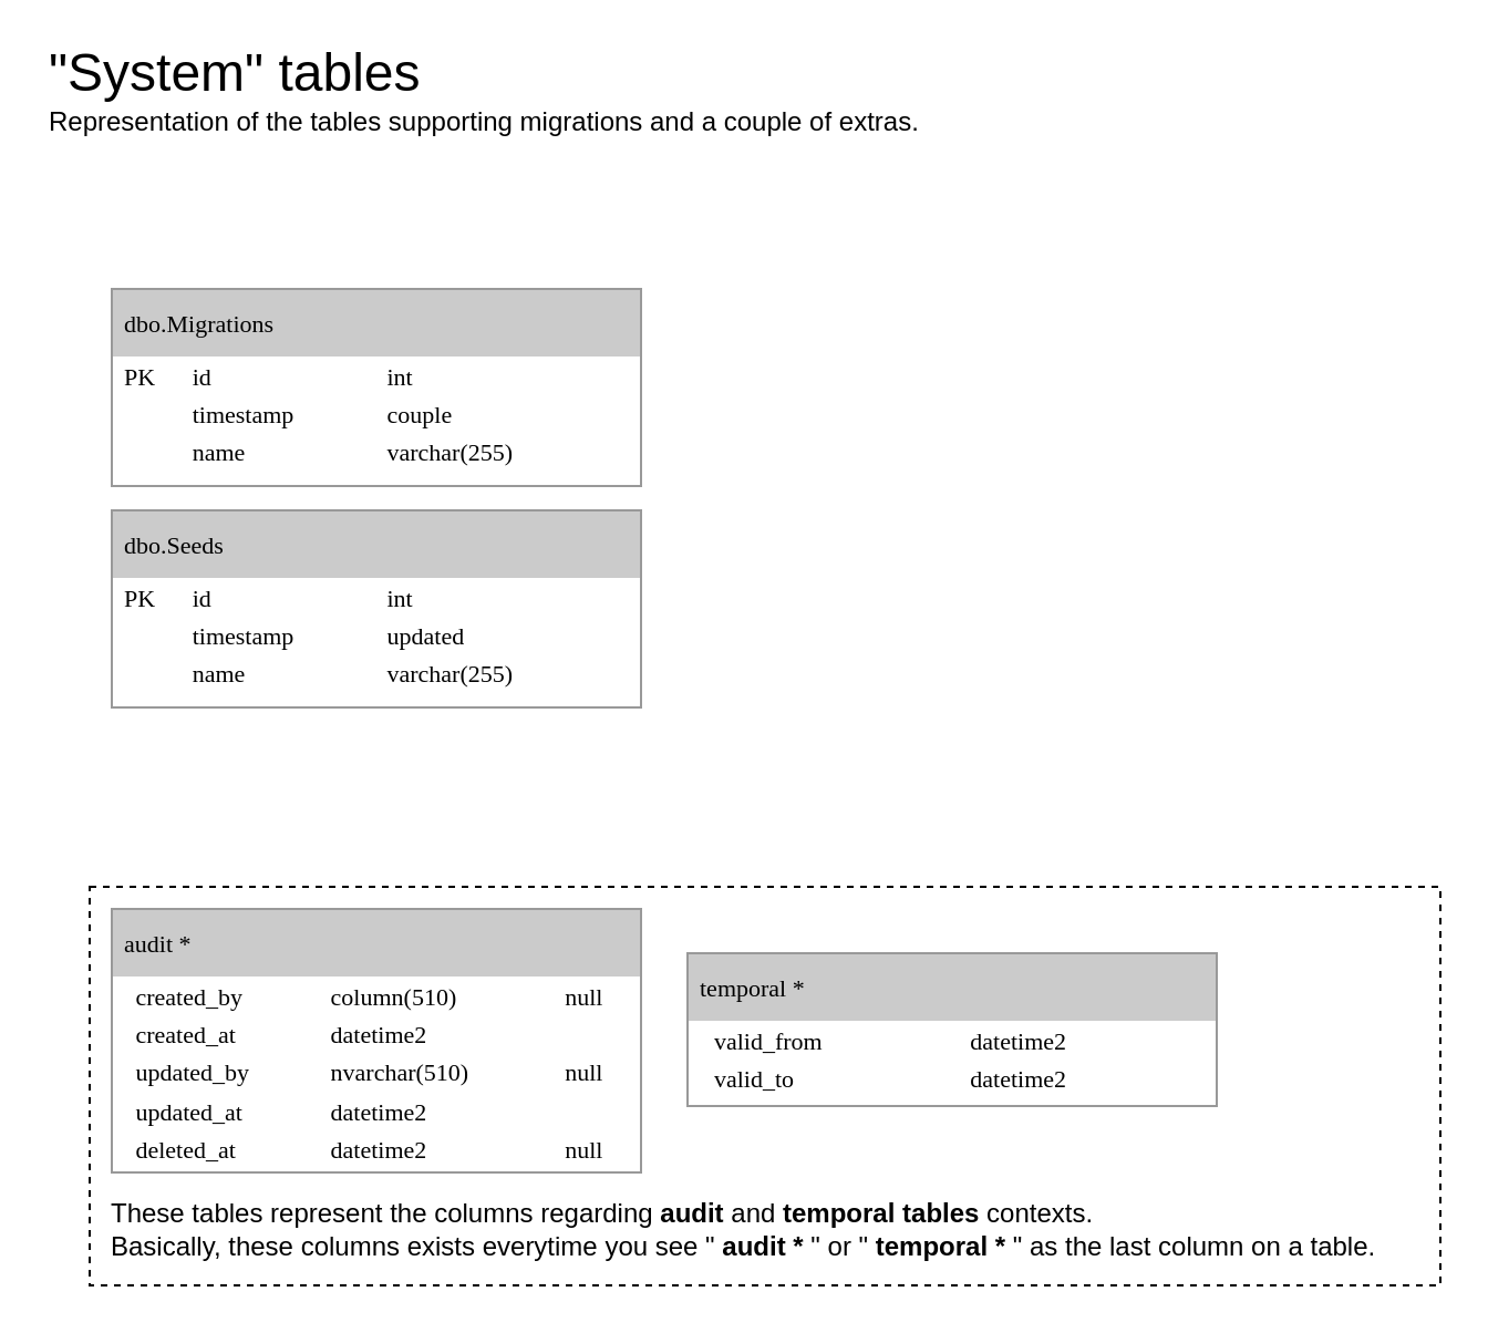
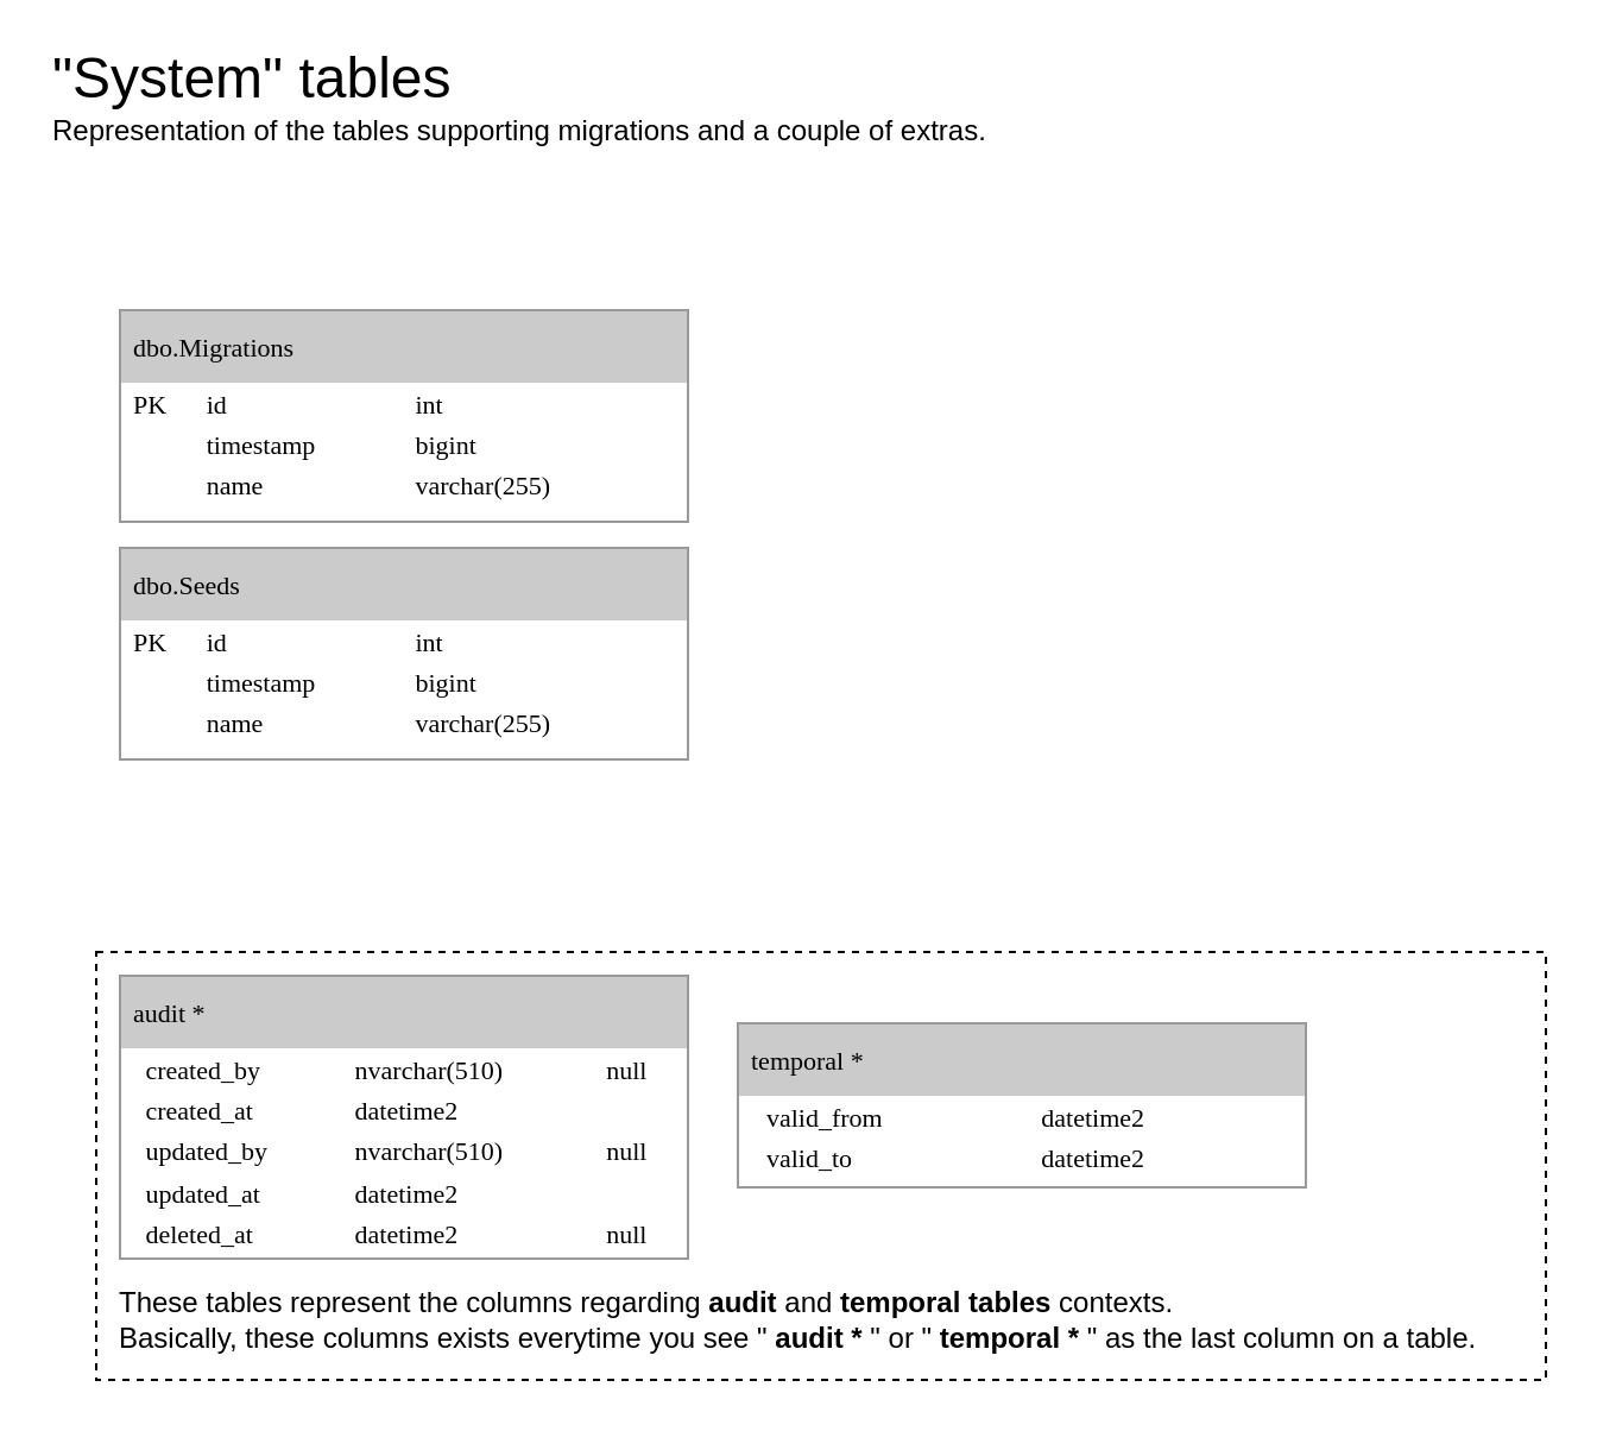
- <mxCell id="4" value="&lt;div style=&quot;box-sizing: border-box ; width: 100% ; line-height: 30px ; background: rgba(125 , 125 , 125 , 0.4) ; padding: 0px 5px&quot;&gt;dbo.Migrations&lt;/div&gt;&lt;table style=&quot;width: 100% ; padding: 0px 2px&quot;&gt;&lt;tbody&gt;&lt;tr&gt;&lt;td&gt;PK&lt;/td&gt;&lt;td&gt;id&lt;/td&gt;&lt;td&gt;int&lt;/td&gt;&lt;td&gt;&lt;br&gt;&lt;/td&gt;&lt;/tr&gt;&lt;tr&gt;&lt;td&gt;&lt;/td&gt;&lt;td&gt;timestamp&lt;/td&gt;&lt;td&gt;couple&lt;/td&gt;&lt;td&gt;&lt;/td&gt;&lt;/tr&gt;&lt;tr&gt;&lt;td&gt;&lt;/td&gt;&lt;td&gt;name&lt;/td&gt;&lt;td&gt;varchar(255)&lt;br&gt;&lt;/td&gt;&lt;td&gt;&lt;br&gt;&lt;/td&gt;&lt;/tr&gt;&lt;/tbody&gt;&lt;/table&gt;" style="fontFamily=Lucida Console;fontSize=11;align=left;overflow=fill;strokeColor=none;labelBorderColor=#999999;html=1;" parent="1" vertex="1"><mxGeometry x="50" y="130" width="240" height="90" as="geometry" /></mxCell>
+ <mxCell id="4" value="&lt;div style=&quot;box-sizing: border-box ; width: 100% ; line-height: 30px ; background: rgba(125 , 125 , 125 , 0.4) ; padding: 0px 5px&quot;&gt;dbo.Migrations&lt;/div&gt;&lt;table style=&quot;width: 100% ; padding: 0px 2px&quot;&gt;&lt;tbody&gt;&lt;tr&gt;&lt;td&gt;PK&lt;/td&gt;&lt;td&gt;id&lt;/td&gt;&lt;td&gt;int&lt;/td&gt;&lt;td&gt;&lt;br&gt;&lt;/td&gt;&lt;/tr&gt;&lt;tr&gt;&lt;td&gt;&lt;/td&gt;&lt;td&gt;timestamp&lt;/td&gt;&lt;td&gt;bigint&lt;/td&gt;&lt;td&gt;&lt;/td&gt;&lt;/tr&gt;&lt;tr&gt;&lt;td&gt;&lt;/td&gt;&lt;td&gt;name&lt;/td&gt;&lt;td&gt;varchar(255)&lt;br&gt;&lt;/td&gt;&lt;td&gt;&lt;br&gt;&lt;/td&gt;&lt;/tr&gt;&lt;/tbody&gt;&lt;/table&gt;" style="fontFamily=Lucida Console;fontSize=11;align=left;overflow=fill;strokeColor=none;labelBorderColor=#999999;html=1;" parent="1" vertex="1"><mxGeometry x="50" y="130" width="240" height="90" as="geometry" /></mxCell>
- <mxCell id="5" value="&lt;div style=&quot;box-sizing: border-box ; width: 100% ; line-height: 30px ; background: rgba(125 , 125 , 125 , 0.4) ; padding: 0px 5px&quot;&gt;dbo.Seeds&lt;/div&gt;&lt;table style=&quot;width: 100% ; padding: 0px 2px&quot;&gt;&lt;tbody&gt;&lt;tr&gt;&lt;td&gt;PK&lt;/td&gt;&lt;td&gt;id&lt;/td&gt;&lt;td&gt;int&lt;/td&gt;&lt;td&gt;&lt;br&gt;&lt;/td&gt;&lt;/tr&gt;&lt;tr&gt;&lt;td&gt;&lt;/td&gt;&lt;td&gt;timestamp&lt;/td&gt;&lt;td&gt;updated&lt;/td&gt;&lt;td&gt;&lt;/td&gt;&lt;/tr&gt;&lt;tr&gt;&lt;td&gt;&lt;/td&gt;&lt;td&gt;name&lt;/td&gt;&lt;td&gt;varchar(255)&lt;br&gt;&lt;/td&gt;&lt;td&gt;&lt;br&gt;&lt;/td&gt;&lt;/tr&gt;&lt;/tbody&gt;&lt;/table&gt;" style="fontFamily=Lucida Console;fontSize=11;align=left;overflow=fill;strokeColor=none;labelBorderColor=#999999;html=1;" parent="1" vertex="1"><mxGeometry x="50" y="230" width="240" height="90" as="geometry" /></mxCell>
+ <mxCell id="5" value="&lt;div style=&quot;box-sizing: border-box ; width: 100% ; line-height: 30px ; background: rgba(125 , 125 , 125 , 0.4) ; padding: 0px 5px&quot;&gt;dbo.Seeds&lt;/div&gt;&lt;table style=&quot;width: 100% ; padding: 0px 2px&quot;&gt;&lt;tbody&gt;&lt;tr&gt;&lt;td&gt;PK&lt;/td&gt;&lt;td&gt;id&lt;/td&gt;&lt;td&gt;int&lt;/td&gt;&lt;td&gt;&lt;br&gt;&lt;/td&gt;&lt;/tr&gt;&lt;tr&gt;&lt;td&gt;&lt;/td&gt;&lt;td&gt;timestamp&lt;/td&gt;&lt;td&gt;bigint&lt;/td&gt;&lt;td&gt;&lt;/td&gt;&lt;/tr&gt;&lt;tr&gt;&lt;td&gt;&lt;/td&gt;&lt;td&gt;name&lt;/td&gt;&lt;td&gt;varchar(255)&lt;br&gt;&lt;/td&gt;&lt;td&gt;&lt;br&gt;&lt;/td&gt;&lt;/tr&gt;&lt;/tbody&gt;&lt;/table&gt;" style="fontFamily=Lucida Console;fontSize=11;align=left;overflow=fill;strokeColor=none;labelBorderColor=#999999;html=1;" parent="1" vertex="1"><mxGeometry x="50" y="230" width="240" height="90" as="geometry" /></mxCell>
- <mxCell id="2" value="&lt;div style=&quot;box-sizing: border-box ; width: 100% ; line-height: 30px ; background: rgba(125 , 125 , 125 , 0.4) ; padding: 0px 5px&quot;&gt;audit *&lt;/div&gt;&lt;table style=&quot;width: 100% ; padding: 0px 2px&quot;&gt;&lt;tbody&gt;&lt;tr&gt;&lt;td&gt;&lt;/td&gt;&lt;td&gt;created_by&lt;/td&gt;&lt;td&gt;column(510)&lt;/td&gt;&lt;td&gt;null&lt;/td&gt;&lt;/tr&gt;&lt;tr&gt;&lt;td&gt;&lt;/td&gt;&lt;td&gt;created_at&lt;/td&gt;&lt;td&gt;datetime2&lt;/td&gt;&lt;td&gt;&lt;/td&gt;&lt;/tr&gt;&lt;tr&gt;&lt;td&gt;&lt;/td&gt;&lt;td&gt;updated_by&lt;/td&gt;&lt;td&gt;nvarchar(510)&lt;br&gt;&lt;/td&gt;&lt;td&gt;null&lt;/td&gt;&lt;/tr&gt;&lt;tr&gt;&lt;td&gt;&lt;/td&gt;&lt;td&gt;updated_at&lt;/td&gt;&lt;td&gt;datetime2&lt;/td&gt;&lt;td&gt;&lt;br&gt;&lt;/td&gt;&lt;/tr&gt;&lt;tr&gt;&lt;td&gt;&lt;br&gt;&lt;/td&gt;&lt;td&gt;deleted_at&lt;/td&gt;&lt;td&gt;datetime2&lt;/td&gt;&lt;td&gt;null&lt;/td&gt;&lt;/tr&gt;&lt;/tbody&gt;&lt;/table&gt;" style="fontFamily=Lucida Console;fontSize=11;align=left;overflow=fill;strokeColor=none;labelBorderColor=#999999;html=1;" parent="1" vertex="1"><mxGeometry x="50" y="410" width="240" height="120" as="geometry" /></mxCell>
+ <mxCell id="2" value="&lt;div style=&quot;box-sizing: border-box ; width: 100% ; line-height: 30px ; background: rgba(125 , 125 , 125 , 0.4) ; padding: 0px 5px&quot;&gt;audit *&lt;/div&gt;&lt;table style=&quot;width: 100% ; padding: 0px 2px&quot;&gt;&lt;tbody&gt;&lt;tr&gt;&lt;td&gt;&lt;/td&gt;&lt;td&gt;created_by&lt;/td&gt;&lt;td&gt;nvarchar(510)&lt;/td&gt;&lt;td&gt;null&lt;/td&gt;&lt;/tr&gt;&lt;tr&gt;&lt;td&gt;&lt;/td&gt;&lt;td&gt;created_at&lt;/td&gt;&lt;td&gt;datetime2&lt;/td&gt;&lt;td&gt;&lt;/td&gt;&lt;/tr&gt;&lt;tr&gt;&lt;td&gt;&lt;/td&gt;&lt;td&gt;updated_by&lt;/td&gt;&lt;td&gt;nvarchar(510)&lt;br&gt;&lt;/td&gt;&lt;td&gt;null&lt;/td&gt;&lt;/tr&gt;&lt;tr&gt;&lt;td&gt;&lt;/td&gt;&lt;td&gt;updated_at&lt;/td&gt;&lt;td&gt;datetime2&lt;/td&gt;&lt;td&gt;&lt;br&gt;&lt;/td&gt;&lt;/tr&gt;&lt;tr&gt;&lt;td&gt;&lt;br&gt;&lt;/td&gt;&lt;td&gt;deleted_at&lt;/td&gt;&lt;td&gt;datetime2&lt;/td&gt;&lt;td&gt;null&lt;/td&gt;&lt;/tr&gt;&lt;/tbody&gt;&lt;/table&gt;" style="fontFamily=Lucida Console;fontSize=11;align=left;overflow=fill;strokeColor=none;labelBorderColor=#999999;html=1;" parent="1" vertex="1"><mxGeometry x="50" y="410" width="240" height="120" as="geometry" /></mxCell>
